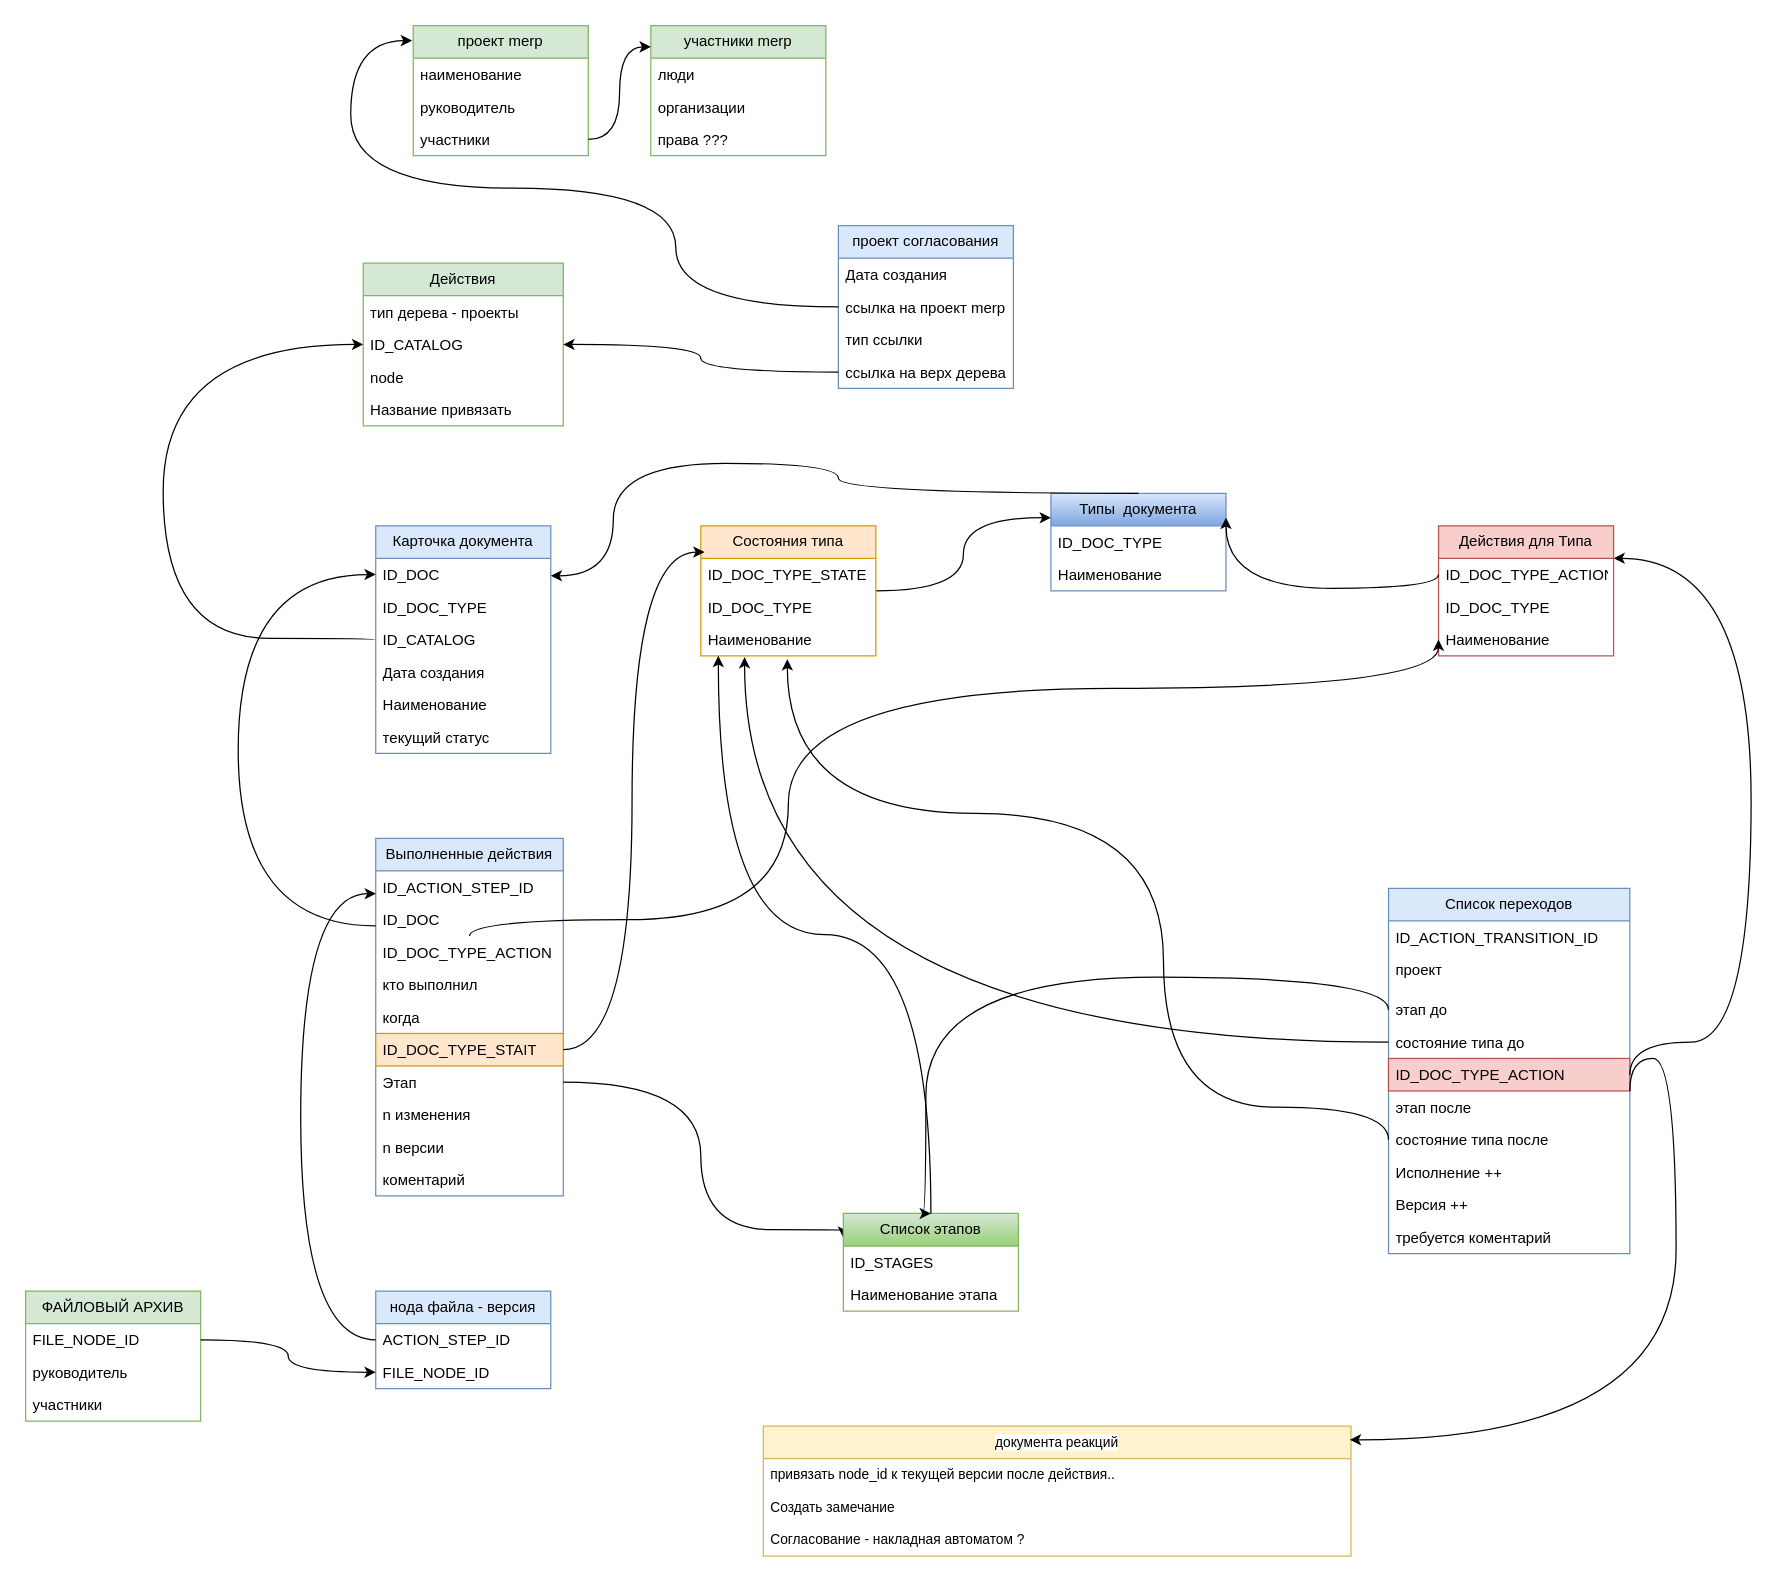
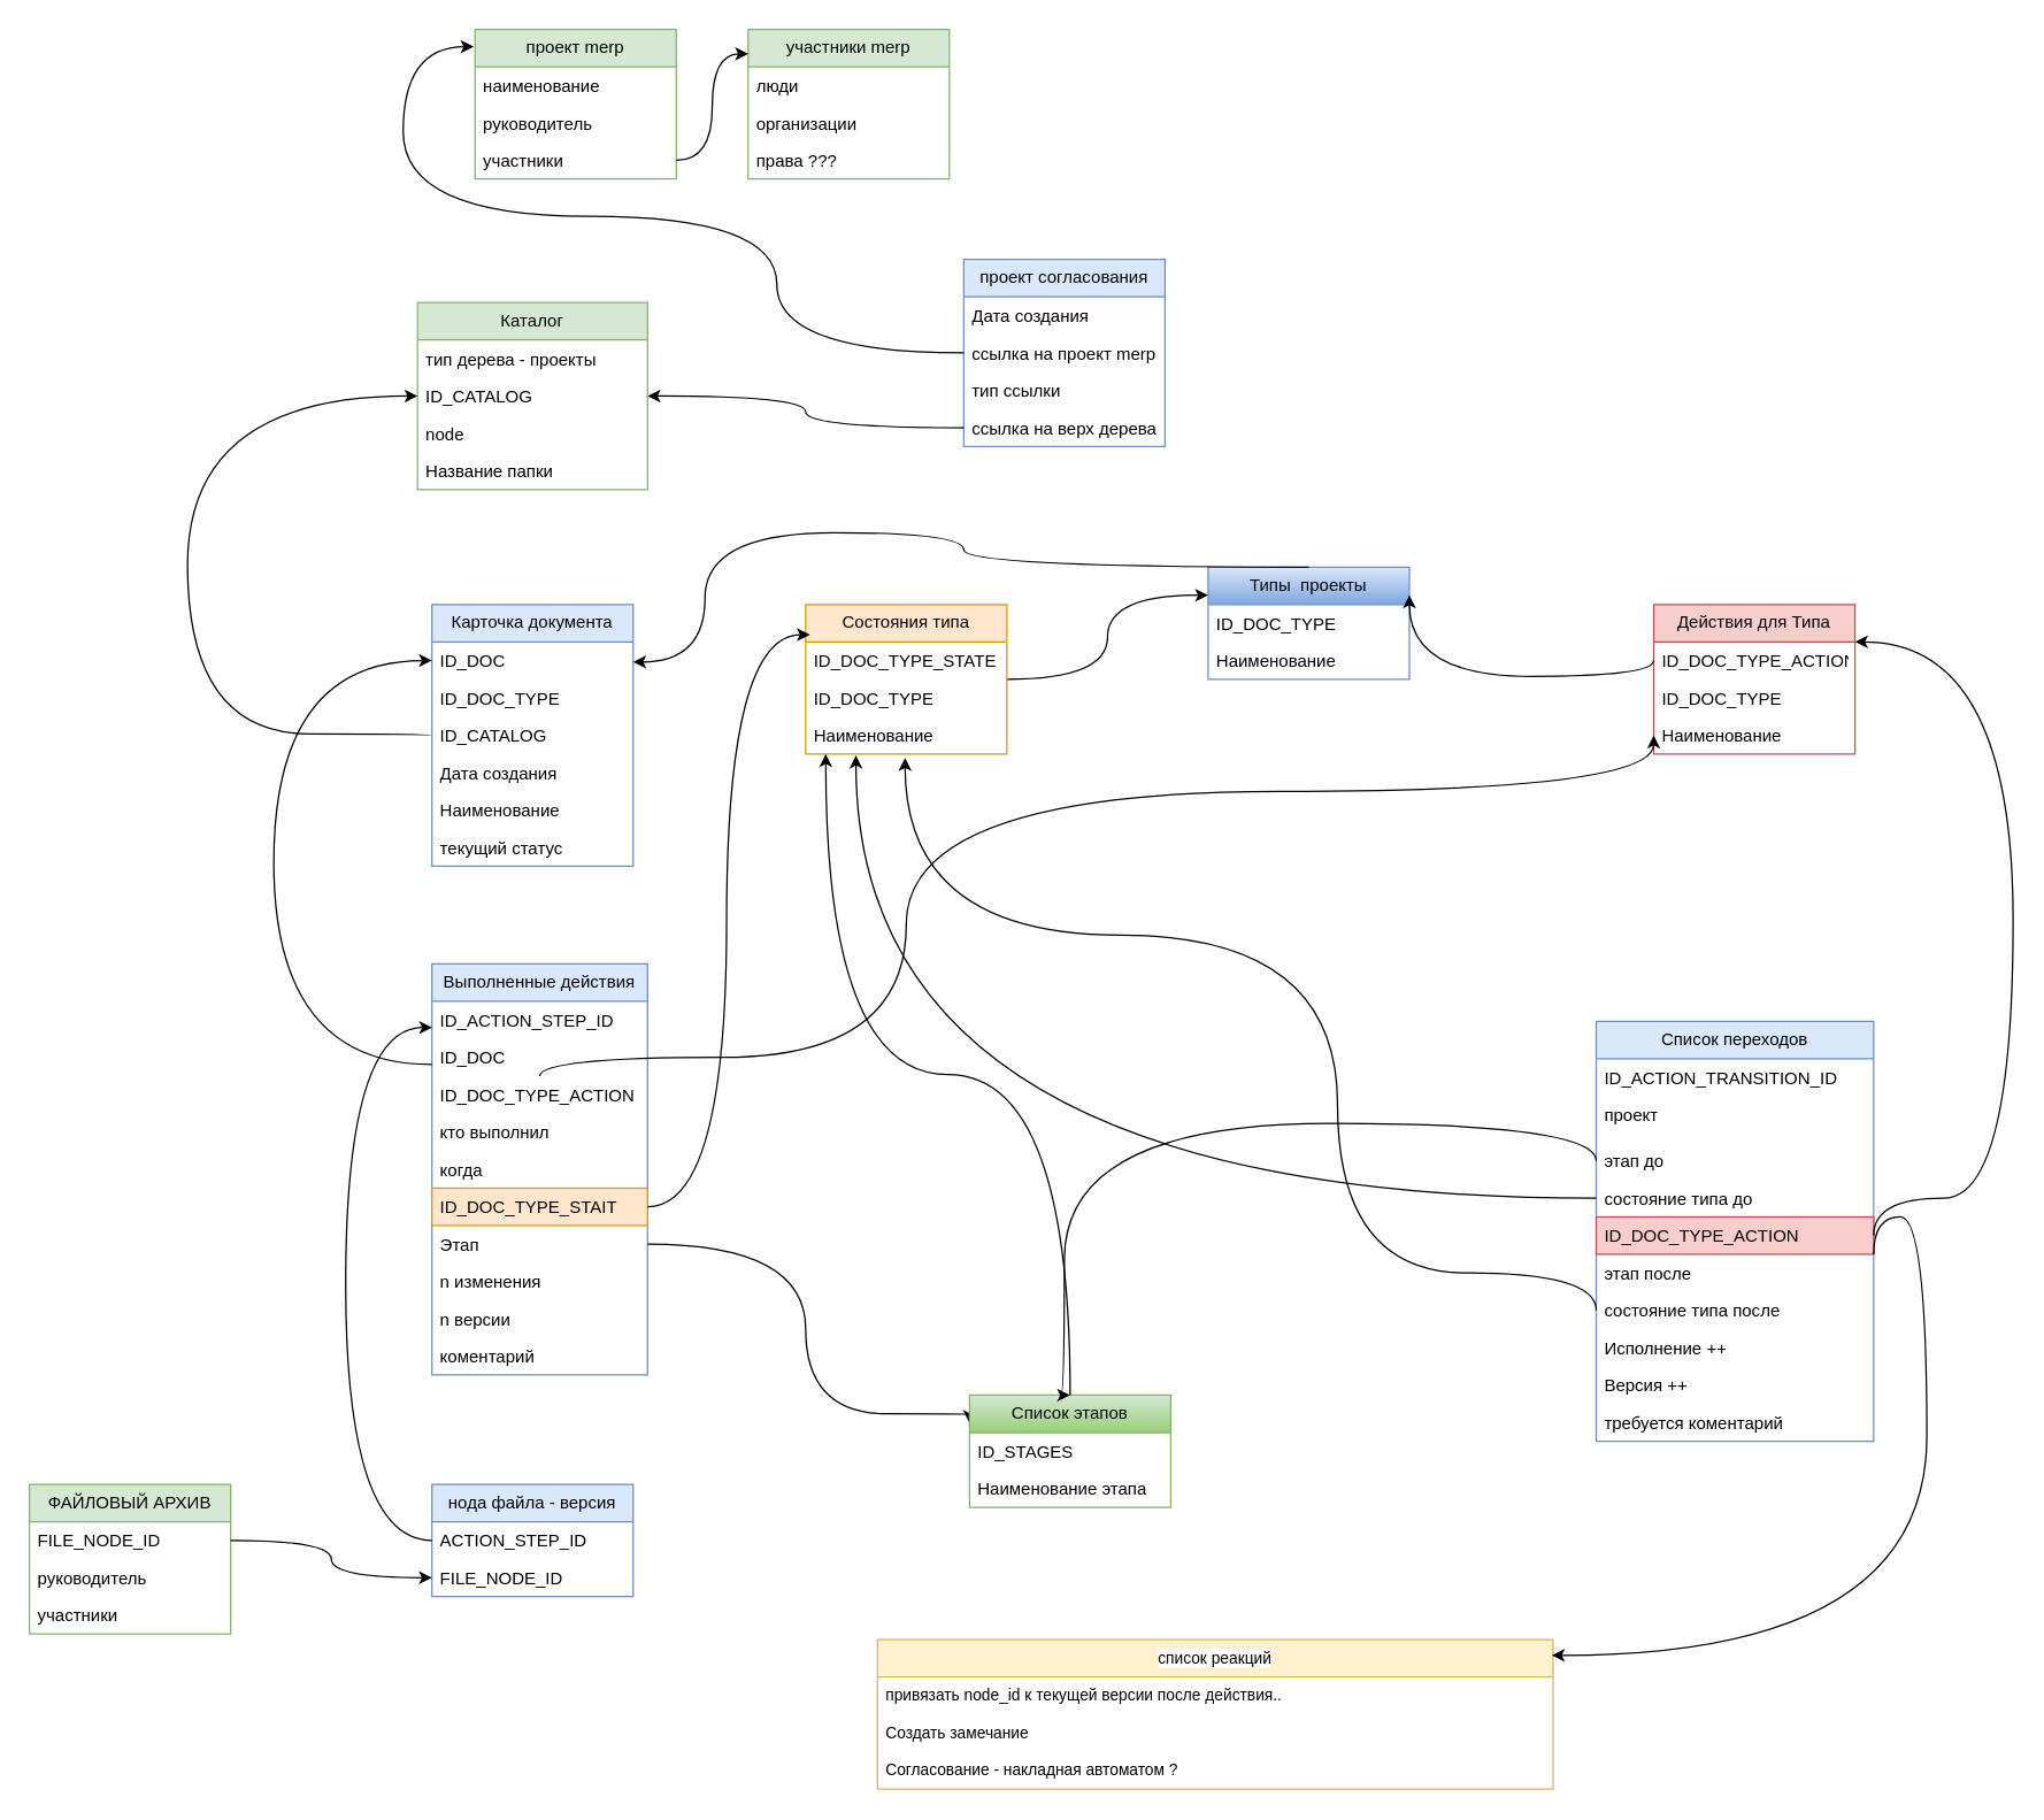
- <mxCell id="17" value="&lt;div&gt;Действия&lt;/div&gt;" style="swimlane;fontStyle=0;childLayout=stackLayout;horizontal=1;startSize=26;fillColor=#d5e8d4;horizontalStack=0;resizeParent=1;resizeParentMax=0;resizeLast=0;collapsible=1;marginBottom=0;whiteSpace=wrap;html=1;strokeColor=#82b366;" vertex="1" parent="1"><mxGeometry x="290" y="210" width="160" height="130" as="geometry" /></mxCell>
+ <mxCell id="17" value="&lt;div&gt;Каталог&lt;/div&gt;" style="swimlane;fontStyle=0;childLayout=stackLayout;horizontal=1;startSize=26;fillColor=#d5e8d4;horizontalStack=0;resizeParent=1;resizeParentMax=0;resizeLast=0;collapsible=1;marginBottom=0;whiteSpace=wrap;html=1;strokeColor=#82b366;" vertex="1" parent="1"><mxGeometry x="290" y="210" width="160" height="130" as="geometry" /></mxCell>
- <mxCell id="21" value="Название привязать" style="text;strokeColor=none;fillColor=none;align=left;verticalAlign=top;spacingLeft=4;spacingRight=4;overflow=hidden;rotatable=0;points=[[0,0.5],[1,0.5]];portConstraint=eastwest;whiteSpace=wrap;html=1;" vertex="1" parent="17"><mxGeometry y="104" width="160" height="26" as="geometry" /></mxCell>
+ <mxCell id="21" value="Название папки" style="text;strokeColor=none;fillColor=none;align=left;verticalAlign=top;spacingLeft=4;spacingRight=4;overflow=hidden;rotatable=0;points=[[0,0.5],[1,0.5]];portConstraint=eastwest;whiteSpace=wrap;html=1;" vertex="1" parent="17"><mxGeometry y="104" width="160" height="26" as="geometry" /></mxCell>
- <mxCell id="30" value="Типы&amp;nbsp; документа" style="swimlane;fontStyle=0;childLayout=stackLayout;horizontal=1;startSize=26;fillColor=#dae8fc;horizontalStack=0;resizeParent=1;resizeParentMax=0;resizeLast=0;collapsible=1;marginBottom=0;whiteSpace=wrap;html=1;strokeColor=#6c8ebf;gradientColor=#7ea6e0;" vertex="1" parent="1"><mxGeometry x="840" y="394" width="140" height="78" as="geometry" /></mxCell>
+ <mxCell id="30" value="Типы&amp;nbsp; проекты" style="swimlane;fontStyle=0;childLayout=stackLayout;horizontal=1;startSize=26;fillColor=#dae8fc;horizontalStack=0;resizeParent=1;resizeParentMax=0;resizeLast=0;collapsible=1;marginBottom=0;whiteSpace=wrap;html=1;strokeColor=#6c8ebf;gradientColor=#7ea6e0;" vertex="1" parent="1"><mxGeometry x="840" y="394" width="140" height="78" as="geometry" /></mxCell>
- <mxCell id="39" value="документа реакций" style="swimlane;fontStyle=0;childLayout=stackLayout;horizontal=1;startSize=26;fillColor=#fff2cc;horizontalStack=0;resizeParent=1;resizeParentMax=0;resizeLast=0;collapsible=1;marginBottom=0;whiteSpace=wrap;html=1;fontFamily=Helvetica;fontSize=11;labelBackgroundColor=default;strokeColor=#d6b656;" vertex="1" parent="1"><mxGeometry x="610" y="1140" width="470" height="104" as="geometry" /></mxCell>
+ <mxCell id="39" value="список реакций" style="swimlane;fontStyle=0;childLayout=stackLayout;horizontal=1;startSize=26;fillColor=#fff2cc;horizontalStack=0;resizeParent=1;resizeParentMax=0;resizeLast=0;collapsible=1;marginBottom=0;whiteSpace=wrap;html=1;fontFamily=Helvetica;fontSize=11;labelBackgroundColor=default;strokeColor=#d6b656;" vertex="1" parent="1"><mxGeometry x="610" y="1140" width="470" height="104" as="geometry" /></mxCell>
